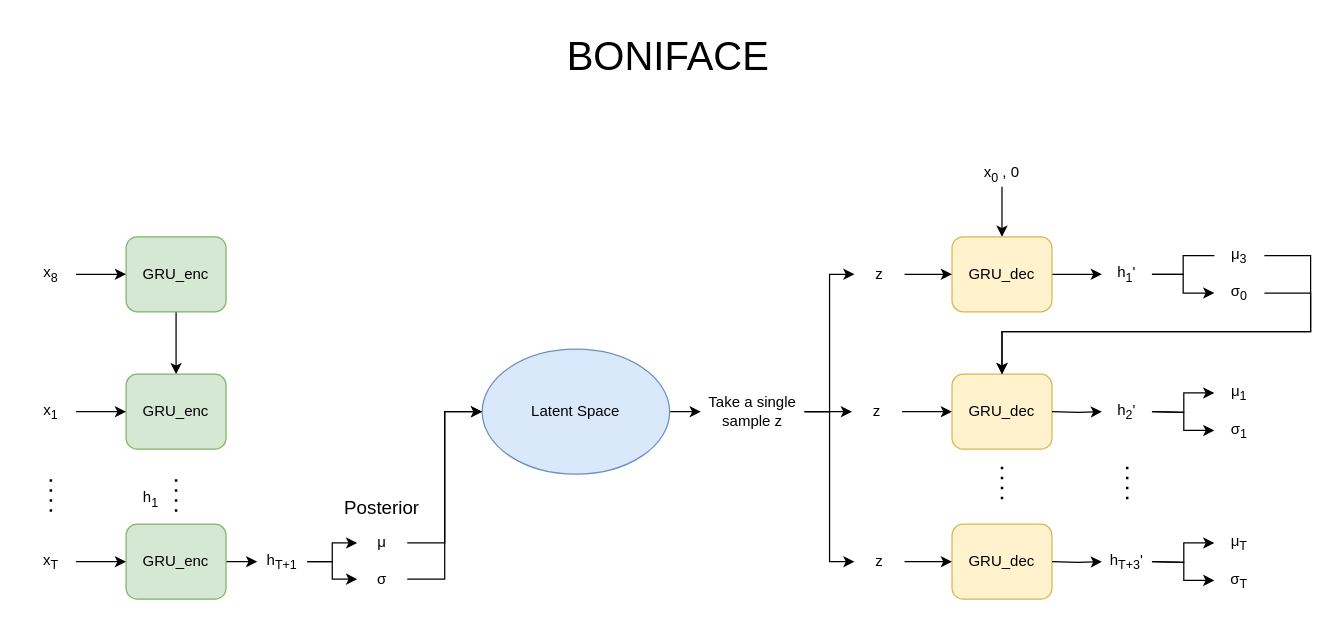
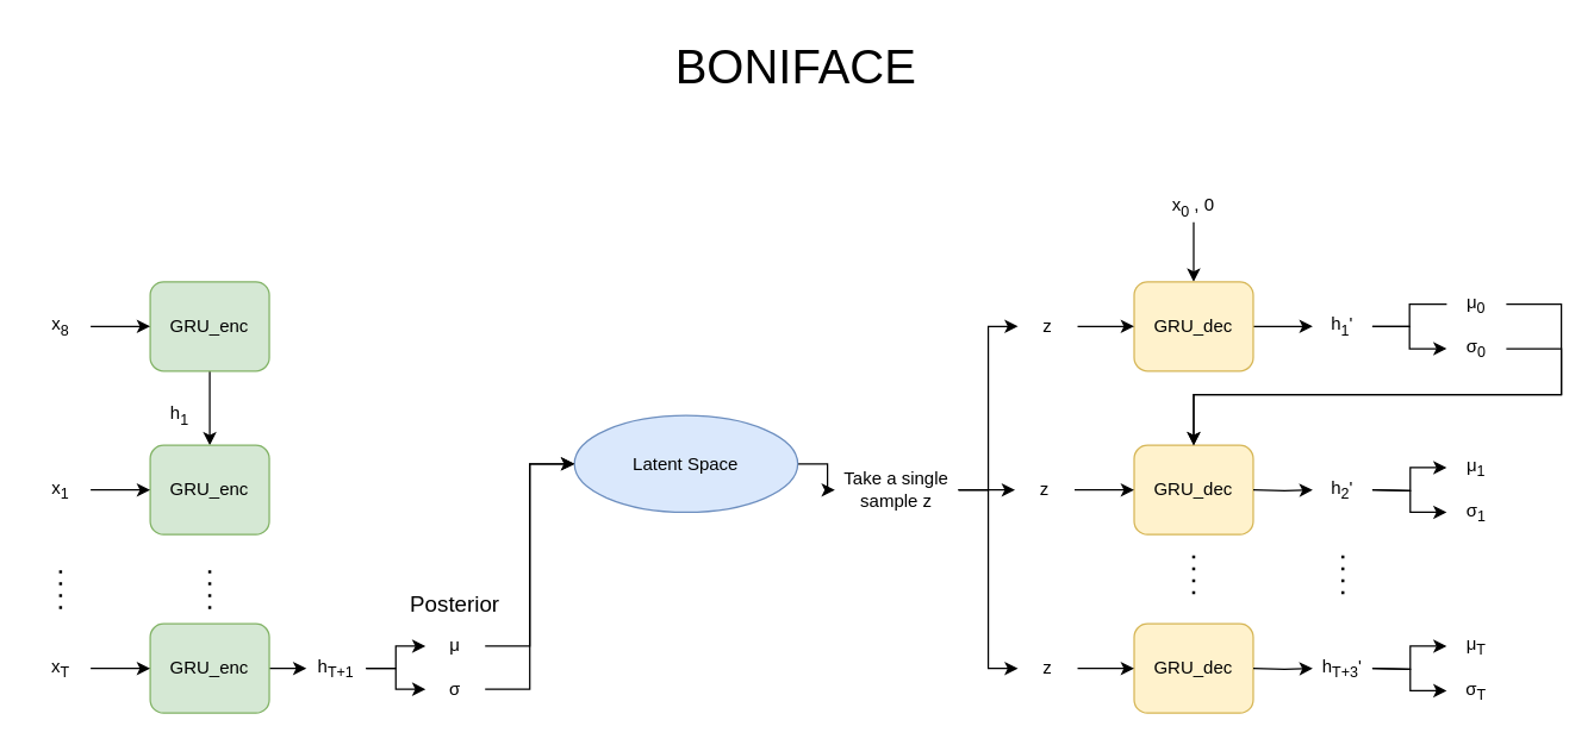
- <mxCell id="43" value="μ&lt;sub&gt;3&lt;/sub&gt;" style="text;html=1;strokeColor=none;fillColor=none;align=center;verticalAlign=middle;whiteSpace=wrap;rounded=0;" vertex="1" parent="1"><mxGeometry x="971" y="194" width="40" height="20" as="geometry" /></mxCell>
+ <mxCell id="43" value="μ&lt;sub&gt;0&lt;/sub&gt;" style="text;html=1;strokeColor=none;fillColor=none;align=center;verticalAlign=middle;whiteSpace=wrap;rounded=0;" vertex="1" parent="1"><mxGeometry x="971" y="194" width="40" height="20" as="geometry" /></mxCell>
- <mxCell id="18" value="Latent Space" style="ellipse;whiteSpace=wrap;html=1;fillColor=#dae8fc;strokeColor=#6c8ebf;" vertex="1" parent="1"><mxGeometry x="385" y="279" width="150" height="100" as="geometry" /></mxCell>
+ <mxCell id="18" value="Latent Space" style="ellipse;whiteSpace=wrap;html=1;fillColor=#dae8fc;strokeColor=#6c8ebf;" vertex="1" parent="1"><mxGeometry x="385" y="279" width="150" height="65" as="geometry" /></mxCell>
- <mxCell id="15" value="h&lt;sub&gt;1&lt;/sub&gt;" style="text;html=1;strokeColor=none;fillColor=none;align=center;verticalAlign=middle;whiteSpace=wrap;rounded=0;" vertex="1" parent="1"><mxGeometry x="100" y="389" width="40" height="20" as="geometry" /></mxCell>
+ <mxCell id="15" value="h&lt;sub&gt;1&lt;/sub&gt;" style="text;html=1;strokeColor=none;fillColor=none;align=center;verticalAlign=middle;whiteSpace=wrap;rounded=0;" vertex="1" parent="1"><mxGeometry x="100" y="269" width="40" height="20" as="geometry" /></mxCell>
